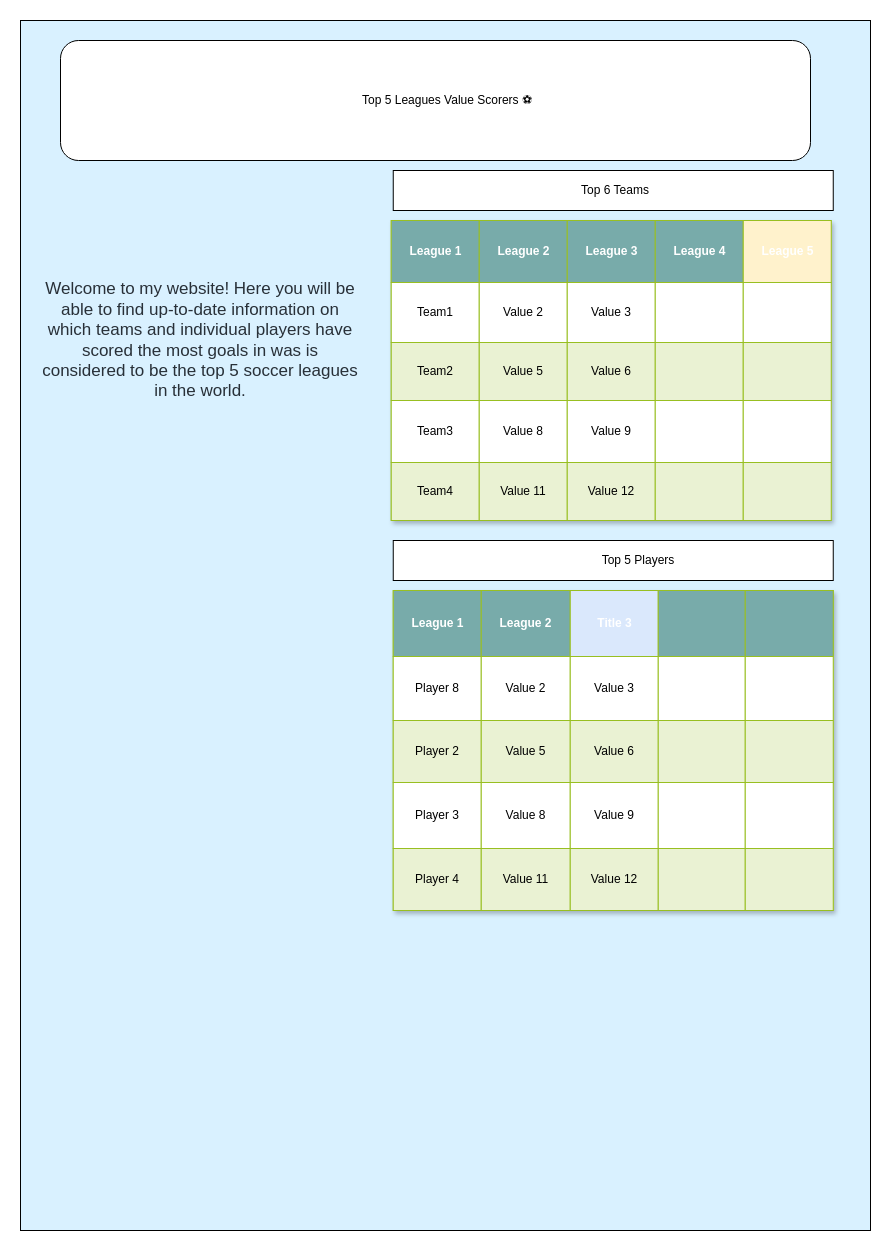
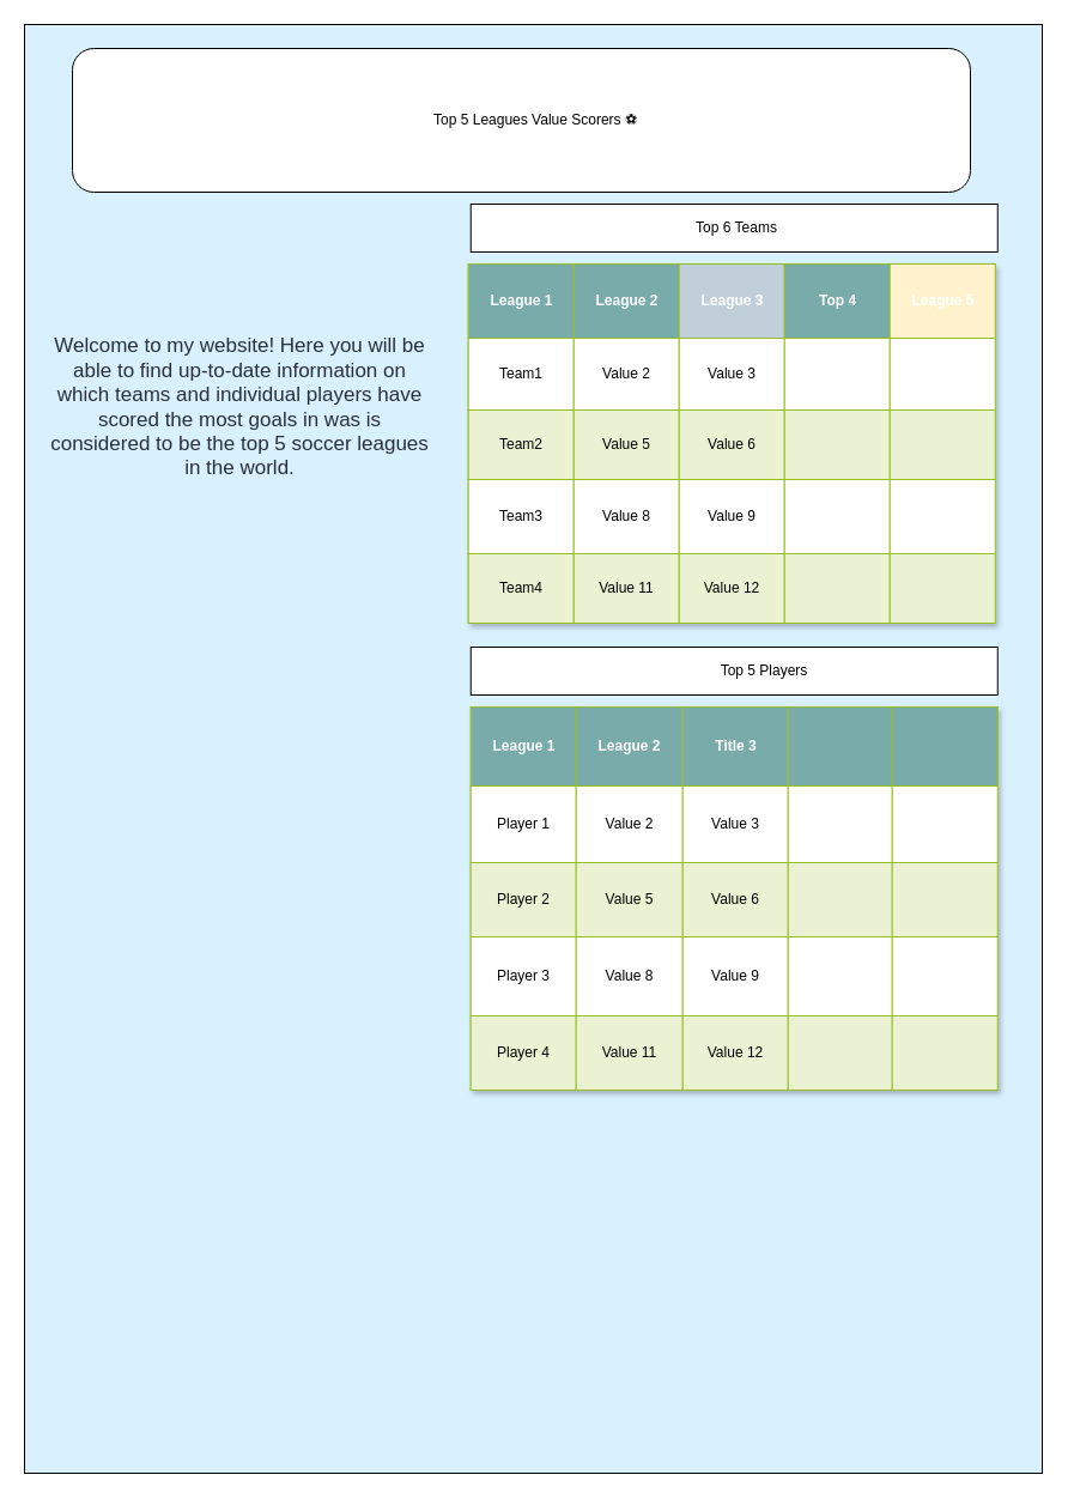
- <mxCell id="8" value="League 3" style="connectable=0;recursiveResize=0;strokeColor=inherit;fillColor=#78abaa;align=center;fontStyle=1;fontColor=#FFFFFF;html=1;" vertex="1" parent="5"><mxGeometry x="176" width="88" height="62" as="geometry"><mxRectangle width="88" height="62" as="alternateBounds" /></mxGeometry></mxCell>
+ <mxCell id="8" value="League 3" style="connectable=0;recursiveResize=0;strokeColor=inherit;fillColor=#c1cfda;align=center;fontStyle=1;fontColor=#FFFFFF;html=1;" vertex="1" parent="5"><mxGeometry x="176" width="88" height="62" as="geometry"><mxRectangle width="88" height="62" as="alternateBounds" /></mxGeometry></mxCell>
- <mxCell id="9" value="League 4" style="connectable=0;recursiveResize=0;strokeColor=inherit;fillColor=#78abaa;align=center;fontStyle=1;fontColor=#FFFFFF;html=1;" vertex="1" parent="5"><mxGeometry x="264" width="88" height="62" as="geometry"><mxRectangle width="88" height="62" as="alternateBounds" /></mxGeometry></mxCell>
+ <mxCell id="9" value="Top 4" style="connectable=0;recursiveResize=0;strokeColor=inherit;fillColor=#78abaa;align=center;fontStyle=1;fontColor=#FFFFFF;html=1;" vertex="1" parent="5"><mxGeometry x="264" width="88" height="62" as="geometry"><mxRectangle width="88" height="62" as="alternateBounds" /></mxGeometry></mxCell>
- <mxCell id="41" value="Title 3" style="connectable=0;recursiveResize=0;strokeColor=inherit;fillColor=#dae8fc;align=center;fontStyle=1;fontColor=#FFFFFF;html=1;" vertex="1" parent="38"><mxGeometry x="177" width="88" height="66" as="geometry"><mxRectangle width="88" height="66" as="alternateBounds" /></mxGeometry></mxCell>
+ <mxCell id="41" value="Title 3" style="connectable=0;recursiveResize=0;strokeColor=inherit;fillColor=#78abaa;align=center;fontStyle=1;fontColor=#FFFFFF;html=1;" vertex="1" parent="38"><mxGeometry x="177" width="88" height="66" as="geometry"><mxRectangle width="88" height="66" as="alternateBounds" /></mxGeometry></mxCell>
- <mxCell id="45" value="Player 8" style="connectable=0;recursiveResize=0;strokeColor=inherit;fillColor=inherit;align=center;whiteSpace=wrap;html=1;" vertex="1" parent="44"><mxGeometry width="88" height="64" as="geometry"><mxRectangle width="88" height="64" as="alternateBounds" /></mxGeometry></mxCell>
+ <mxCell id="45" value="Player 1" style="connectable=0;recursiveResize=0;strokeColor=inherit;fillColor=inherit;align=center;whiteSpace=wrap;html=1;" vertex="1" parent="44"><mxGeometry width="88" height="64" as="geometry"><mxRectangle width="88" height="64" as="alternateBounds" /></mxGeometry></mxCell>
